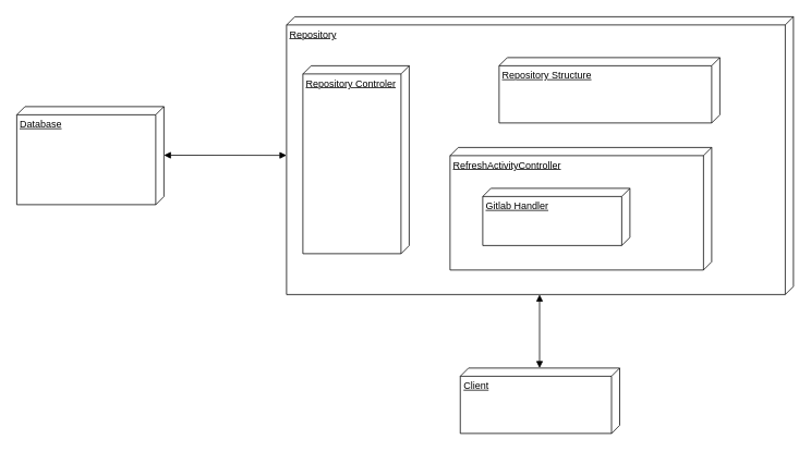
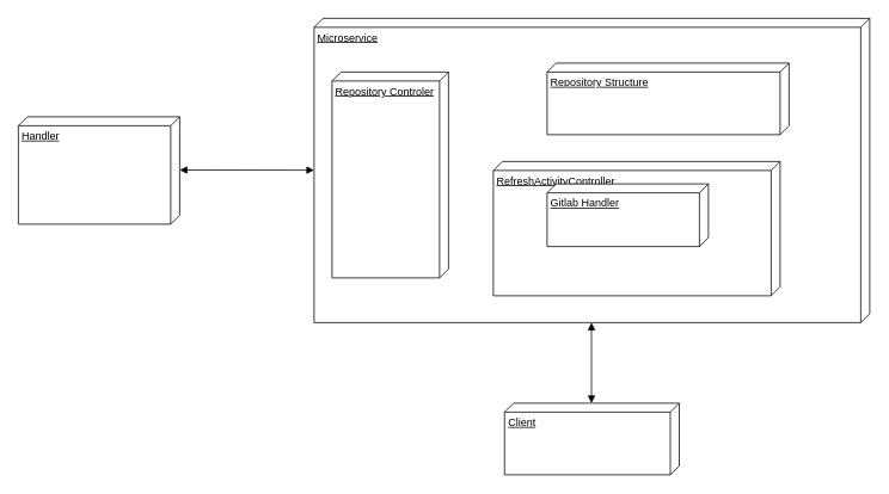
- <mxCell id="4" value="Repository" style="verticalAlign=top;align=left;spacingTop=8;spacingLeft=2;spacingRight=12;shape=cube;size=10;direction=south;fontStyle=4;html=1;" vertex="1" parent="1"><mxGeometry x="350" y="20" width="620" height="340" as="geometry" /></mxCell>
+ <mxCell id="4" value="Microservice" style="verticalAlign=top;align=left;spacingTop=8;spacingLeft=2;spacingRight=12;shape=cube;size=10;direction=south;fontStyle=4;html=1;" vertex="1" parent="1"><mxGeometry x="350" y="20" width="620" height="340" as="geometry" /></mxCell>
- <mxCell id="2" value="Database" style="verticalAlign=top;align=left;spacingTop=8;spacingLeft=2;spacingRight=12;shape=cube;size=10;direction=south;fontStyle=4;html=1;" vertex="1" parent="1"><mxGeometry x="20" y="130" width="180" height="120" as="geometry" /></mxCell>
+ <mxCell id="2" value="Handler" style="verticalAlign=top;align=left;spacingTop=8;spacingLeft=2;spacingRight=12;shape=cube;size=10;direction=south;fontStyle=4;html=1;" vertex="1" parent="1"><mxGeometry x="20" y="130" width="180" height="120" as="geometry" /></mxCell>
- <mxCell id="8" value="Gitlab Handler" style="verticalAlign=top;align=left;spacingTop=8;spacingLeft=2;spacingRight=12;shape=cube;size=10;direction=south;fontStyle=4;html=1;" vertex="1" parent="1"><mxGeometry x="590" y="230" width="180" height="70" as="geometry" /></mxCell>
+ <mxCell id="8" value="Gitlab Handler" style="verticalAlign=top;align=left;spacingTop=8;spacingLeft=2;spacingRight=12;shape=cube;size=10;direction=south;fontStyle=4;html=1;" vertex="1" parent="1"><mxGeometry x="610" y="205" width="180" height="70" as="geometry" /></mxCell>
